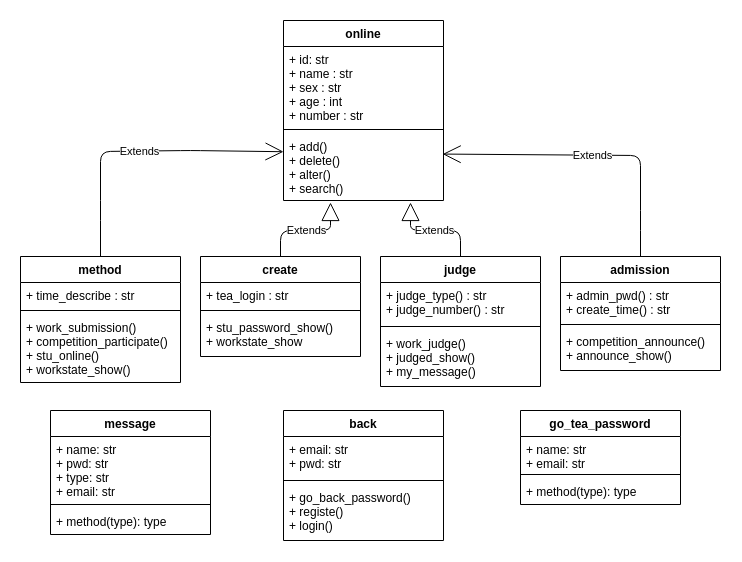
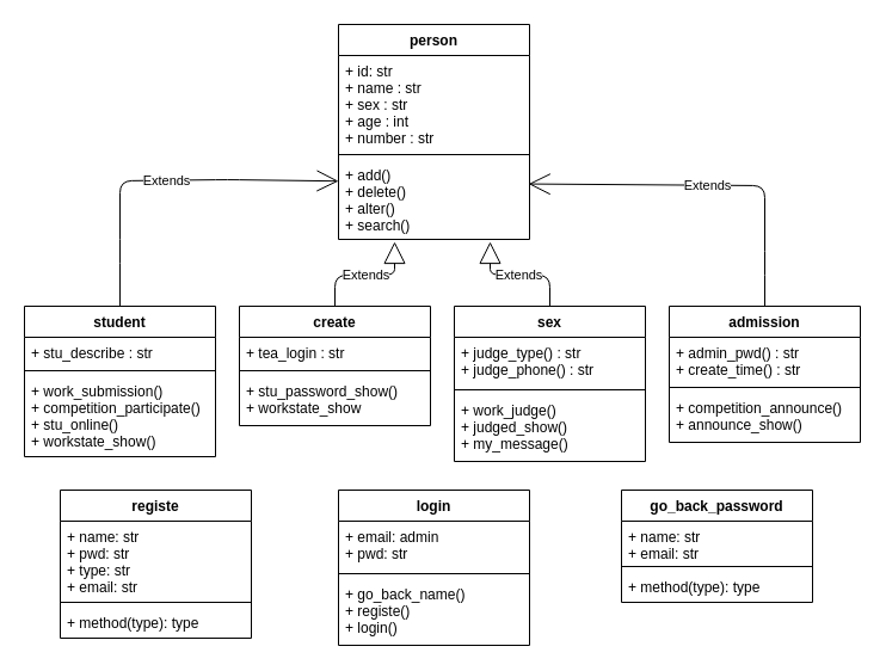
- <mxCell id="10" value="online" parent="1" style="swimlane;fontStyle=1;align=center;verticalAlign=top;childLayout=stackLayout;horizontal=1;startSize=26;horizontalStack=0;resizeParent=1;resizeParentMax=0;resizeLast=0;collapsible=1;marginBottom=0;" vertex="1"><mxGeometry as="geometry" y="20" x="283" height="180" width="160" /></mxCell>
+ <mxCell id="10" value="person" parent="1" style="swimlane;fontStyle=1;align=center;verticalAlign=top;childLayout=stackLayout;horizontal=1;startSize=26;horizontalStack=0;resizeParent=1;resizeParentMax=0;resizeLast=0;collapsible=1;marginBottom=0;" vertex="1"><mxGeometry as="geometry" y="20" x="283" height="180" width="160" /></mxCell>
- <mxCell id="2" value="method" parent="1" style="swimlane;fontStyle=1;align=center;verticalAlign=top;childLayout=stackLayout;horizontal=1;startSize=26;horizontalStack=0;resizeParent=1;resizeParentMax=0;resizeLast=0;collapsible=1;marginBottom=0;" vertex="1"><mxGeometry as="geometry" y="256" x="20" height="126" width="160" /></mxCell>
+ <mxCell id="2" value="student" parent="1" style="swimlane;fontStyle=1;align=center;verticalAlign=top;childLayout=stackLayout;horizontal=1;startSize=26;horizontalStack=0;resizeParent=1;resizeParentMax=0;resizeLast=0;collapsible=1;marginBottom=0;" vertex="1"><mxGeometry as="geometry" y="256" x="20" height="126" width="160" /></mxCell>
- <mxCell id="14" value="judge" parent="1" style="swimlane;fontStyle=1;align=center;verticalAlign=top;childLayout=stackLayout;horizontal=1;startSize=26;horizontalStack=0;resizeParent=1;resizeParentMax=0;resizeLast=0;collapsible=1;marginBottom=0;" vertex="1"><mxGeometry as="geometry" y="256" x="380" height="130" width="160" /></mxCell>
+ <mxCell id="14" value="sex" parent="1" style="swimlane;fontStyle=1;align=center;verticalAlign=top;childLayout=stackLayout;horizontal=1;startSize=26;horizontalStack=0;resizeParent=1;resizeParentMax=0;resizeLast=0;collapsible=1;marginBottom=0;" vertex="1"><mxGeometry as="geometry" y="256" x="380" height="130" width="160" /></mxCell>
- <mxCell id="3" value="+ time_describe : str&#10;" parent="2" style="text;strokeColor=none;fillColor=none;align=left;verticalAlign=top;spacingLeft=4;spacingRight=4;overflow=hidden;rotatable=0;points=[[0,0.5],[1,0.5]];portConstraint=eastwest;" vertex="1"><mxGeometry as="geometry" y="26" height="24" width="160" /></mxCell>
+ <mxCell id="3" value="+ stu_describe : str&#10;" parent="2" style="text;strokeColor=none;fillColor=none;align=left;verticalAlign=top;spacingLeft=4;spacingRight=4;overflow=hidden;rotatable=0;points=[[0,0.5],[1,0.5]];portConstraint=eastwest;" vertex="1"><mxGeometry as="geometry" y="26" height="24" width="160" /></mxCell>
- <mxCell id="15" value="+ judge_type() : str&#10;+ judge_number() : str&#10;" parent="14" style="text;strokeColor=none;fillColor=none;align=left;verticalAlign=top;spacingLeft=4;spacingRight=4;overflow=hidden;rotatable=0;points=[[0,0.5],[1,0.5]];portConstraint=eastwest;" vertex="1"><mxGeometry as="geometry" y="26" height="40" width="160" /></mxCell>
+ <mxCell id="15" value="+ judge_type() : str&#10;+ judge_phone() : str&#10;" parent="14" style="text;strokeColor=none;fillColor=none;align=left;verticalAlign=top;spacingLeft=4;spacingRight=4;overflow=hidden;rotatable=0;points=[[0,0.5],[1,0.5]];portConstraint=eastwest;" vertex="1"><mxGeometry as="geometry" y="26" height="40" width="160" /></mxCell>
- <mxCell id="30" value="message" parent="1" style="swimlane;fontStyle=1;align=center;verticalAlign=top;childLayout=stackLayout;horizontal=1;startSize=26;horizontalStack=0;resizeParent=1;resizeParentMax=0;resizeLast=0;collapsible=1;marginBottom=0;" vertex="1"><mxGeometry as="geometry" y="410" x="50" height="124" width="160" /></mxCell>
+ <mxCell id="30" value="registe" parent="1" style="swimlane;fontStyle=1;align=center;verticalAlign=top;childLayout=stackLayout;horizontal=1;startSize=26;horizontalStack=0;resizeParent=1;resizeParentMax=0;resizeLast=0;collapsible=1;marginBottom=0;" vertex="1"><mxGeometry as="geometry" y="410" x="50" height="124" width="160" /></mxCell>
- <mxCell id="26" value="back" parent="1" style="swimlane;fontStyle=1;align=center;verticalAlign=top;childLayout=stackLayout;horizontal=1;startSize=26;horizontalStack=0;resizeParent=1;resizeParentMax=0;resizeLast=0;collapsible=1;marginBottom=0;" vertex="1"><mxGeometry as="geometry" y="410" x="283" height="130" width="160" /></mxCell>
+ <mxCell id="26" value="login" parent="1" style="swimlane;fontStyle=1;align=center;verticalAlign=top;childLayout=stackLayout;horizontal=1;startSize=26;horizontalStack=0;resizeParent=1;resizeParentMax=0;resizeLast=0;collapsible=1;marginBottom=0;" vertex="1"><mxGeometry as="geometry" y="410" x="283" height="130" width="160" /></mxCell>
- <mxCell id="34" value="go_tea_password" parent="1" style="swimlane;fontStyle=1;align=center;verticalAlign=top;childLayout=stackLayout;horizontal=1;startSize=26;horizontalStack=0;resizeParent=1;resizeParentMax=0;resizeLast=0;collapsible=1;marginBottom=0;" vertex="1"><mxGeometry as="geometry" y="410" x="520" height="94" width="160" /></mxCell>
+ <mxCell id="34" value="go_back_password" parent="1" style="swimlane;fontStyle=1;align=center;verticalAlign=top;childLayout=stackLayout;horizontal=1;startSize=26;horizontalStack=0;resizeParent=1;resizeParentMax=0;resizeLast=0;collapsible=1;marginBottom=0;" vertex="1"><mxGeometry as="geometry" y="410" x="520" height="94" width="160" /></mxCell>
- <mxCell id="27" value="+ email: str&#10;+ pwd: str" parent="26" style="text;strokeColor=none;fillColor=none;align=left;verticalAlign=top;spacingLeft=4;spacingRight=4;overflow=hidden;rotatable=0;points=[[0,0.5],[1,0.5]];portConstraint=eastwest;" vertex="1"><mxGeometry as="geometry" y="26" height="40" width="160" /></mxCell>
+ <mxCell id="27" value="+ email: admin&#10;+ pwd: str" parent="26" style="text;strokeColor=none;fillColor=none;align=left;verticalAlign=top;spacingLeft=4;spacingRight=4;overflow=hidden;rotatable=0;points=[[0,0.5],[1,0.5]];portConstraint=eastwest;" vertex="1"><mxGeometry as="geometry" y="26" height="40" width="160" /></mxCell>
- <mxCell id="29" value="+ go_back_password()&#10;+ registe()&#10;+ login()" parent="26" style="text;strokeColor=none;fillColor=none;align=left;verticalAlign=top;spacingLeft=4;spacingRight=4;overflow=hidden;rotatable=0;points=[[0,0.5],[1,0.5]];portConstraint=eastwest;" vertex="1"><mxGeometry as="geometry" y="74" height="56" width="160" /></mxCell>
+ <mxCell id="29" value="+ go_back_name()&#10;+ registe()&#10;+ login()" parent="26" style="text;strokeColor=none;fillColor=none;align=left;verticalAlign=top;spacingLeft=4;spacingRight=4;overflow=hidden;rotatable=0;points=[[0,0.5],[1,0.5]];portConstraint=eastwest;" vertex="1"><mxGeometry as="geometry" y="74" height="56" width="160" /></mxCell>
